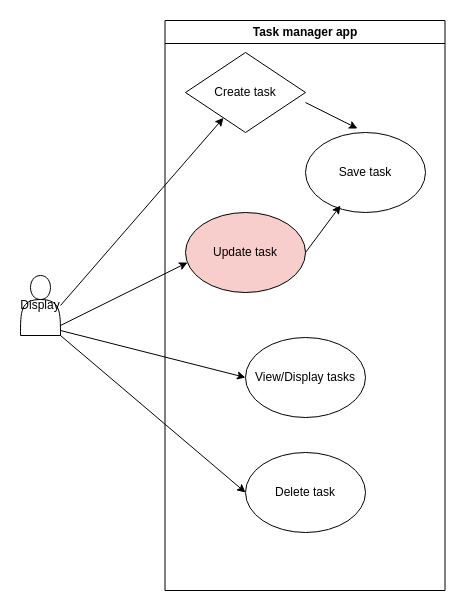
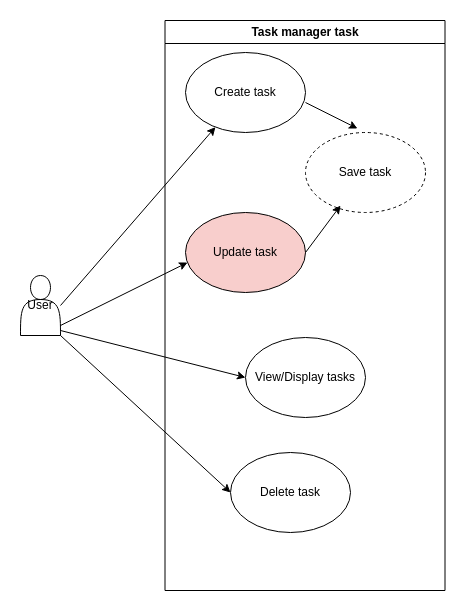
- <mxCell id="2" value="Task manager app" style="swimlane;whiteSpace=wrap" parent="1" vertex="1"><mxGeometry x="164.5" y="20" width="280" height="570" as="geometry" /></mxCell>
+ <mxCell id="2" value="Task manager task" style="swimlane;whiteSpace=wrap" parent="1" vertex="1"><mxGeometry x="164.5" y="20" width="280" height="570" as="geometry" /></mxCell>
- <mxCell id="3" value="Create task" style="rhombus;whiteSpace=wrap;html=1;" vertex="1" parent="2"><mxGeometry x="20.5" y="32" width="120" height="80" as="geometry" /></mxCell>
+ <mxCell id="3" value="Create task" style="ellipse;whiteSpace=wrap;html=1;" vertex="1" parent="2"><mxGeometry x="20.5" y="32" width="120" height="80" as="geometry" /></mxCell>
- <mxCell id="7" value="Save task" style="ellipse;whiteSpace=wrap;html=1;" vertex="1" parent="2"><mxGeometry x="140.5" y="112" width="120" height="80" as="geometry" /></mxCell>
+ <mxCell id="7" value="Save task" style="ellipse;whiteSpace=wrap;html=1;dashed=1;" vertex="1" parent="2"><mxGeometry x="140.5" y="112" width="120" height="80" as="geometry" /></mxCell>
- <mxCell id="10" value="Display" style="shape=actor;whiteSpace=wrap;html=1;" vertex="1" parent="1"><mxGeometry x="20" y="275" width="40" height="60" as="geometry" /></mxCell>
+ <mxCell id="10" value="User" style="shape=actor;whiteSpace=wrap;html=1;" vertex="1" parent="1"><mxGeometry x="20" y="275" width="40" height="60" as="geometry" /></mxCell>
- <mxCell id="6" value="Delete task" style="ellipse;whiteSpace=wrap;html=1;" vertex="1" parent="2"><mxGeometry x="80.5" y="432" width="120" height="80" as="geometry" /></mxCell>
+ <mxCell id="6" value="Delete task" style="ellipse;whiteSpace=wrap;html=1;" vertex="1" parent="2"><mxGeometry x="65.5" y="432" width="120" height="80" as="geometry" /></mxCell>
